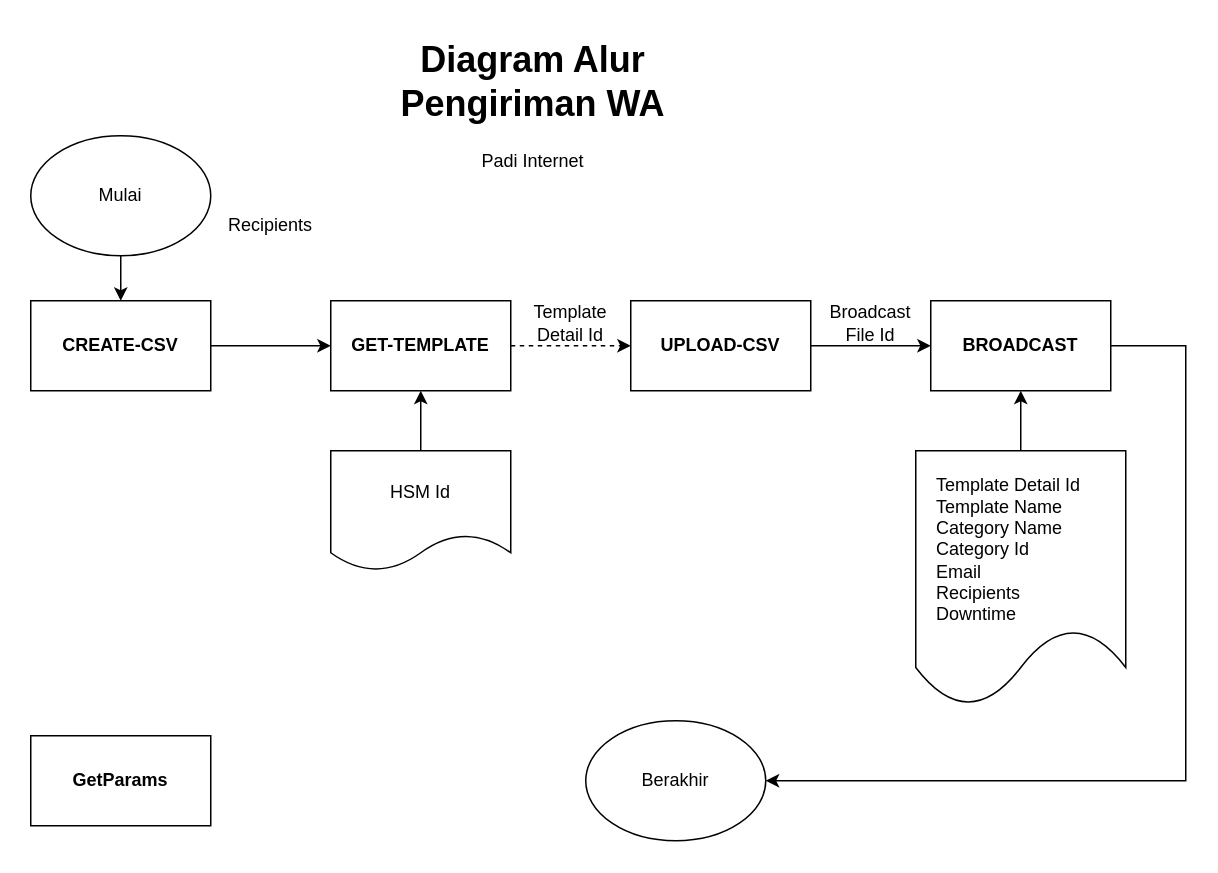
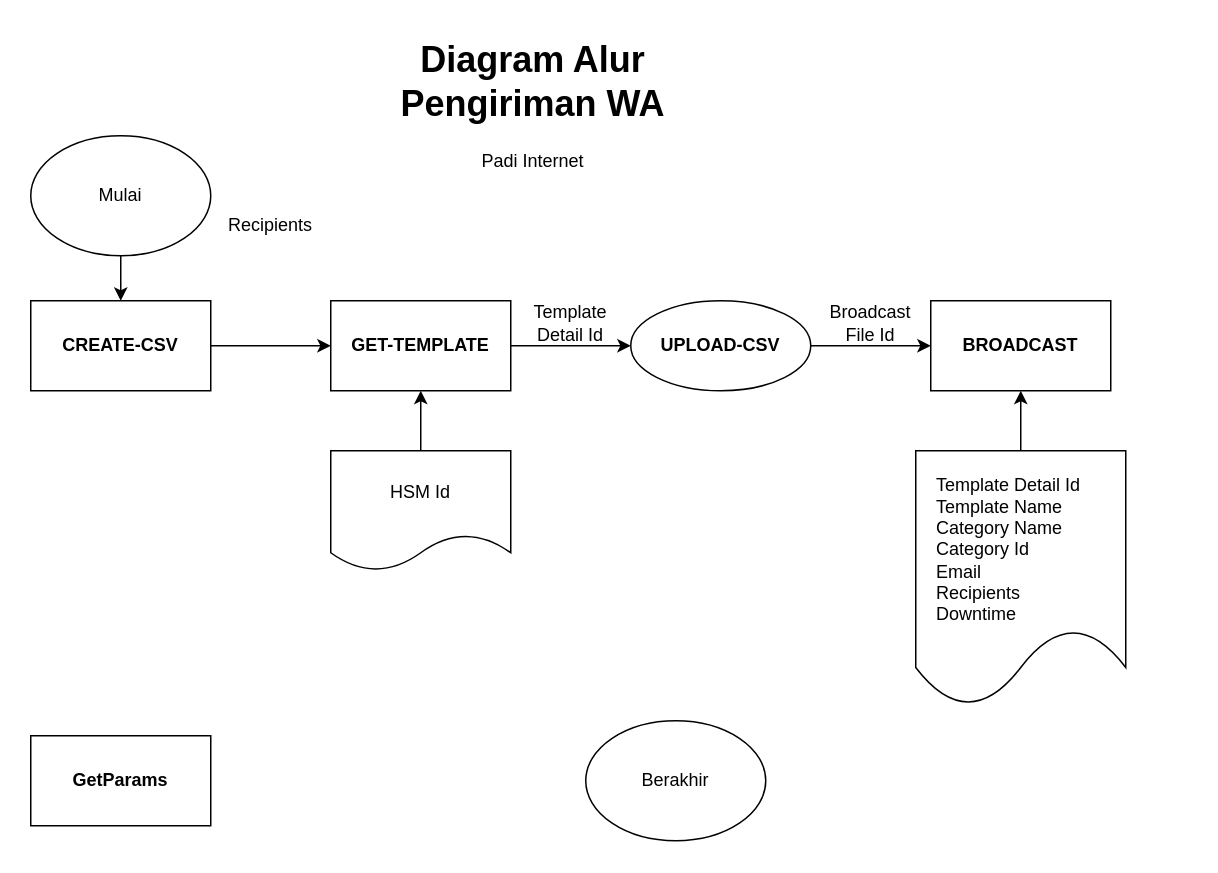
- <mxCell id="10" value="" style="endArrow=classic;html=1;rounded=0;exitX=1;exitY=0.5;exitDx=0;exitDy=0;entryX=0;entryY=0.5;entryDx=0;entryDy=0;dashed=1;" edge="1" parent="1" source="3" target="4"><mxGeometry width="50" height="50" relative="1" as="geometry"><mxPoint x="360" y="330" as="sourcePoint" /><mxPoint x="410" y="280" as="targetPoint" /></mxGeometry></mxCell>
+ <mxCell id="10" value="" style="endArrow=classic;html=1;rounded=0;exitX=1;exitY=0.5;exitDx=0;exitDy=0;entryX=0;entryY=0.5;entryDx=0;entryDy=0;" edge="1" parent="1" source="3" target="4"><mxGeometry width="50" height="50" relative="1" as="geometry"><mxPoint x="360" y="330" as="sourcePoint" /><mxPoint x="410" y="280" as="targetPoint" /></mxGeometry></mxCell>
- <mxCell id="4" value="&lt;b&gt;UPLOAD-CSV&lt;/b&gt;" style="rounded=0;whiteSpace=wrap;html=1;" vertex="1" parent="1"><mxGeometry x="420" y="200" width="120" height="60" as="geometry" /></mxCell>
+ <mxCell id="4" value="&lt;b&gt;UPLOAD-CSV&lt;/b&gt;" style="ellipse;whiteSpace=wrap;html=1;" vertex="1" parent="1"><mxGeometry x="420" y="200" width="120" height="60" as="geometry" /></mxCell>
- <mxCell id="19" value="" style="endArrow=classic;html=1;rounded=0;entryX=1;entryY=0.5;entryDx=0;entryDy=0;exitX=1;exitY=0.5;exitDx=0;exitDy=0;" edge="1" parent="1" source="5" target="18"><mxGeometry width="50" height="50" relative="1" as="geometry"><mxPoint x="360" y="320" as="sourcePoint" /><mxPoint x="410" y="270" as="targetPoint" /><Array as="points"><mxPoint x="790" y="230" /><mxPoint x="790" y="520" /></Array></mxGeometry></mxCell>
